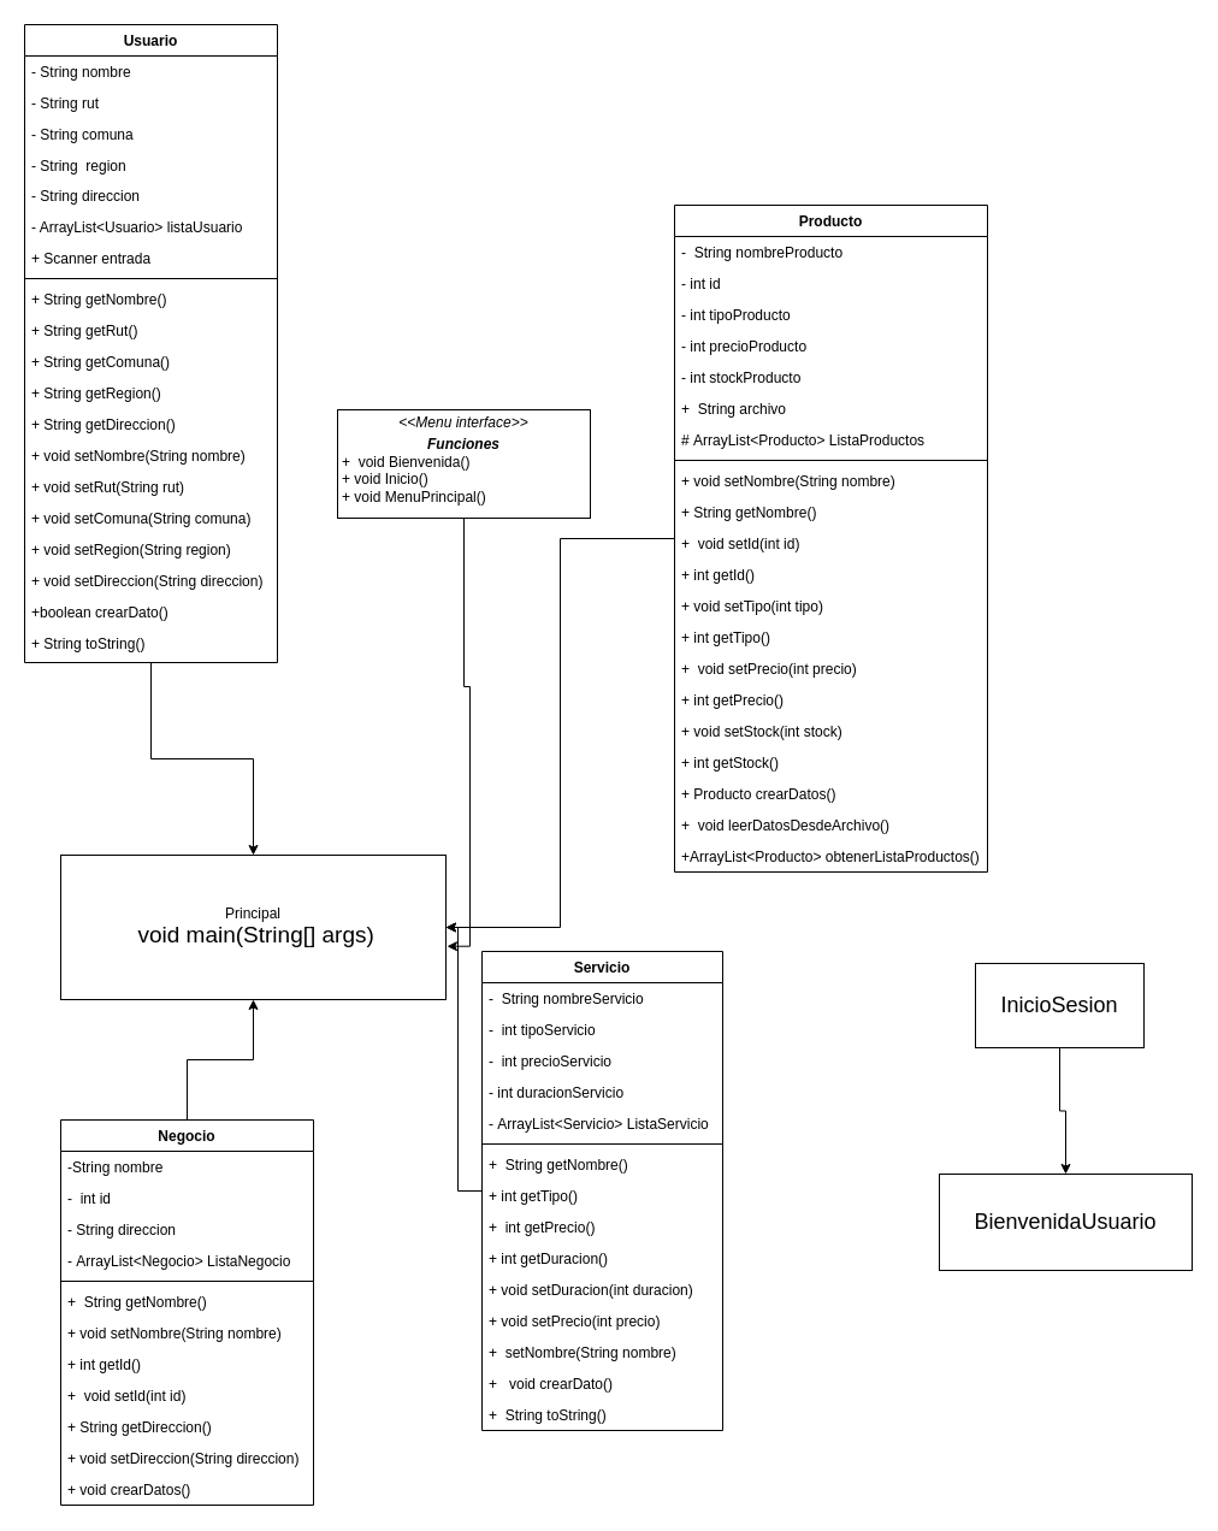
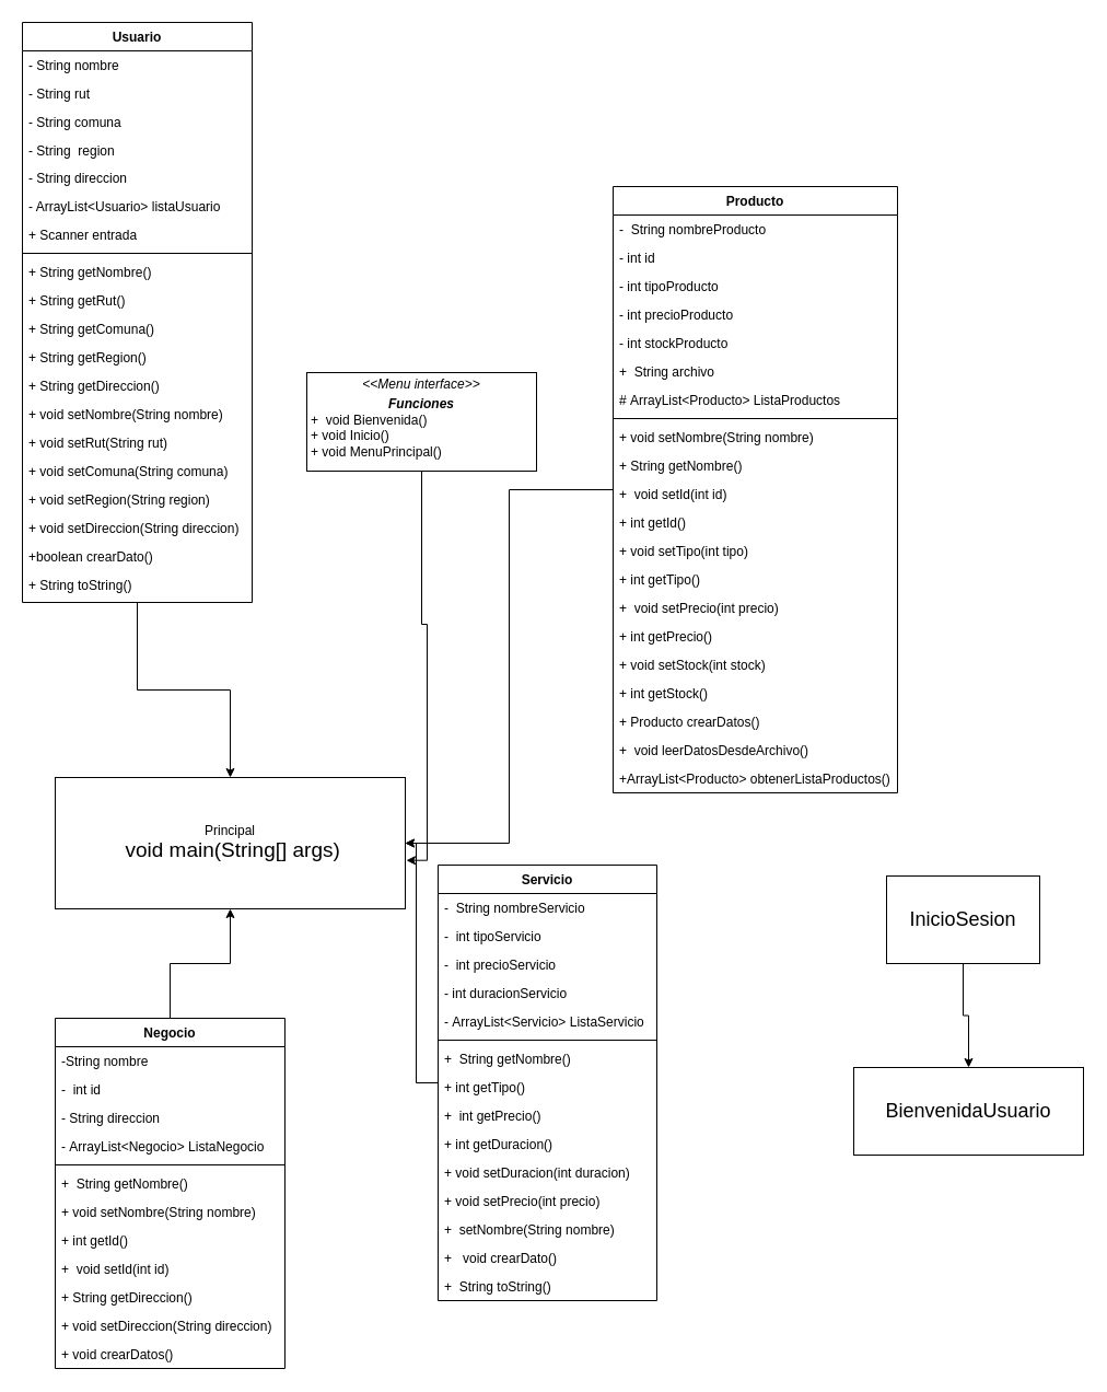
- <mxCell id="82" value="&lt;font style=&quot;font-size: 18px;&quot;&gt;InicioSesion&lt;/font&gt;" style="html=1;whiteSpace=wrap;" vertex="1" parent="1"><mxGeometry x="810" y="800" width="140" height="70" as="geometry" /></mxCell>
+ <mxCell id="82" value="&lt;font style=&quot;font-size: 18px;&quot;&gt;InicioSesion&lt;/font&gt;" style="html=1;whiteSpace=wrap;" vertex="1" parent="1"><mxGeometry x="810" y="800" width="140" height="80" as="geometry" /></mxCell>
